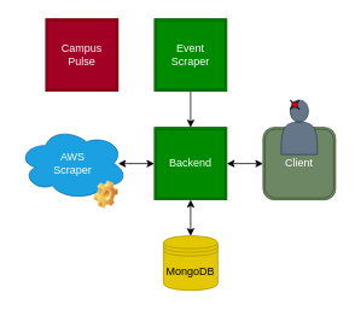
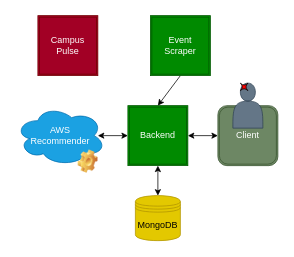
- <mxCell id="9" value="Event Scraper" style="shape=ext;double=1;whiteSpace=wrap;html=1;aspect=fixed;fillColor=#008a00;fontColor=#ffffff;strokeColor=#005700;" vertex="1" parent="1"><mxGeometry x="170" y="20" width="80" height="80" as="geometry" /></mxCell>
+ <mxCell id="9" value="Event Scraper" style="shape=ext;double=1;whiteSpace=wrap;html=1;aspect=fixed;fillColor=#008a00;fontColor=#ffffff;strokeColor=#005700;" vertex="1" parent="1"><mxGeometry x="200" y="20" width="80" height="80" as="geometry" /></mxCell>
- <mxCell id="11" value="&lt;span style=&quot;color: rgb(255 , 255 , 255)&quot;&gt;AWS &lt;br&gt;Scraper&lt;/span&gt;" style="ellipse;shape=cloud;whiteSpace=wrap;html=1;rounded=1;shadow=0;glass=0;sketch=0;fillColor=#1ba1e2;fontColor=#ffffff;strokeColor=#006EAF;" vertex="1" parent="10"><mxGeometry width="120" height="80" as="geometry" /></mxCell>
+ <mxCell id="11" value="&lt;span style=&quot;color: rgb(255 , 255 , 255)&quot;&gt;AWS &lt;br&gt;Recommender&lt;/span&gt;" style="ellipse;shape=cloud;whiteSpace=wrap;html=1;rounded=1;shadow=0;glass=0;sketch=0;fillColor=#1ba1e2;fontColor=#ffffff;strokeColor=#006EAF;" vertex="1" parent="10"><mxGeometry width="120" height="80" as="geometry" /></mxCell>
